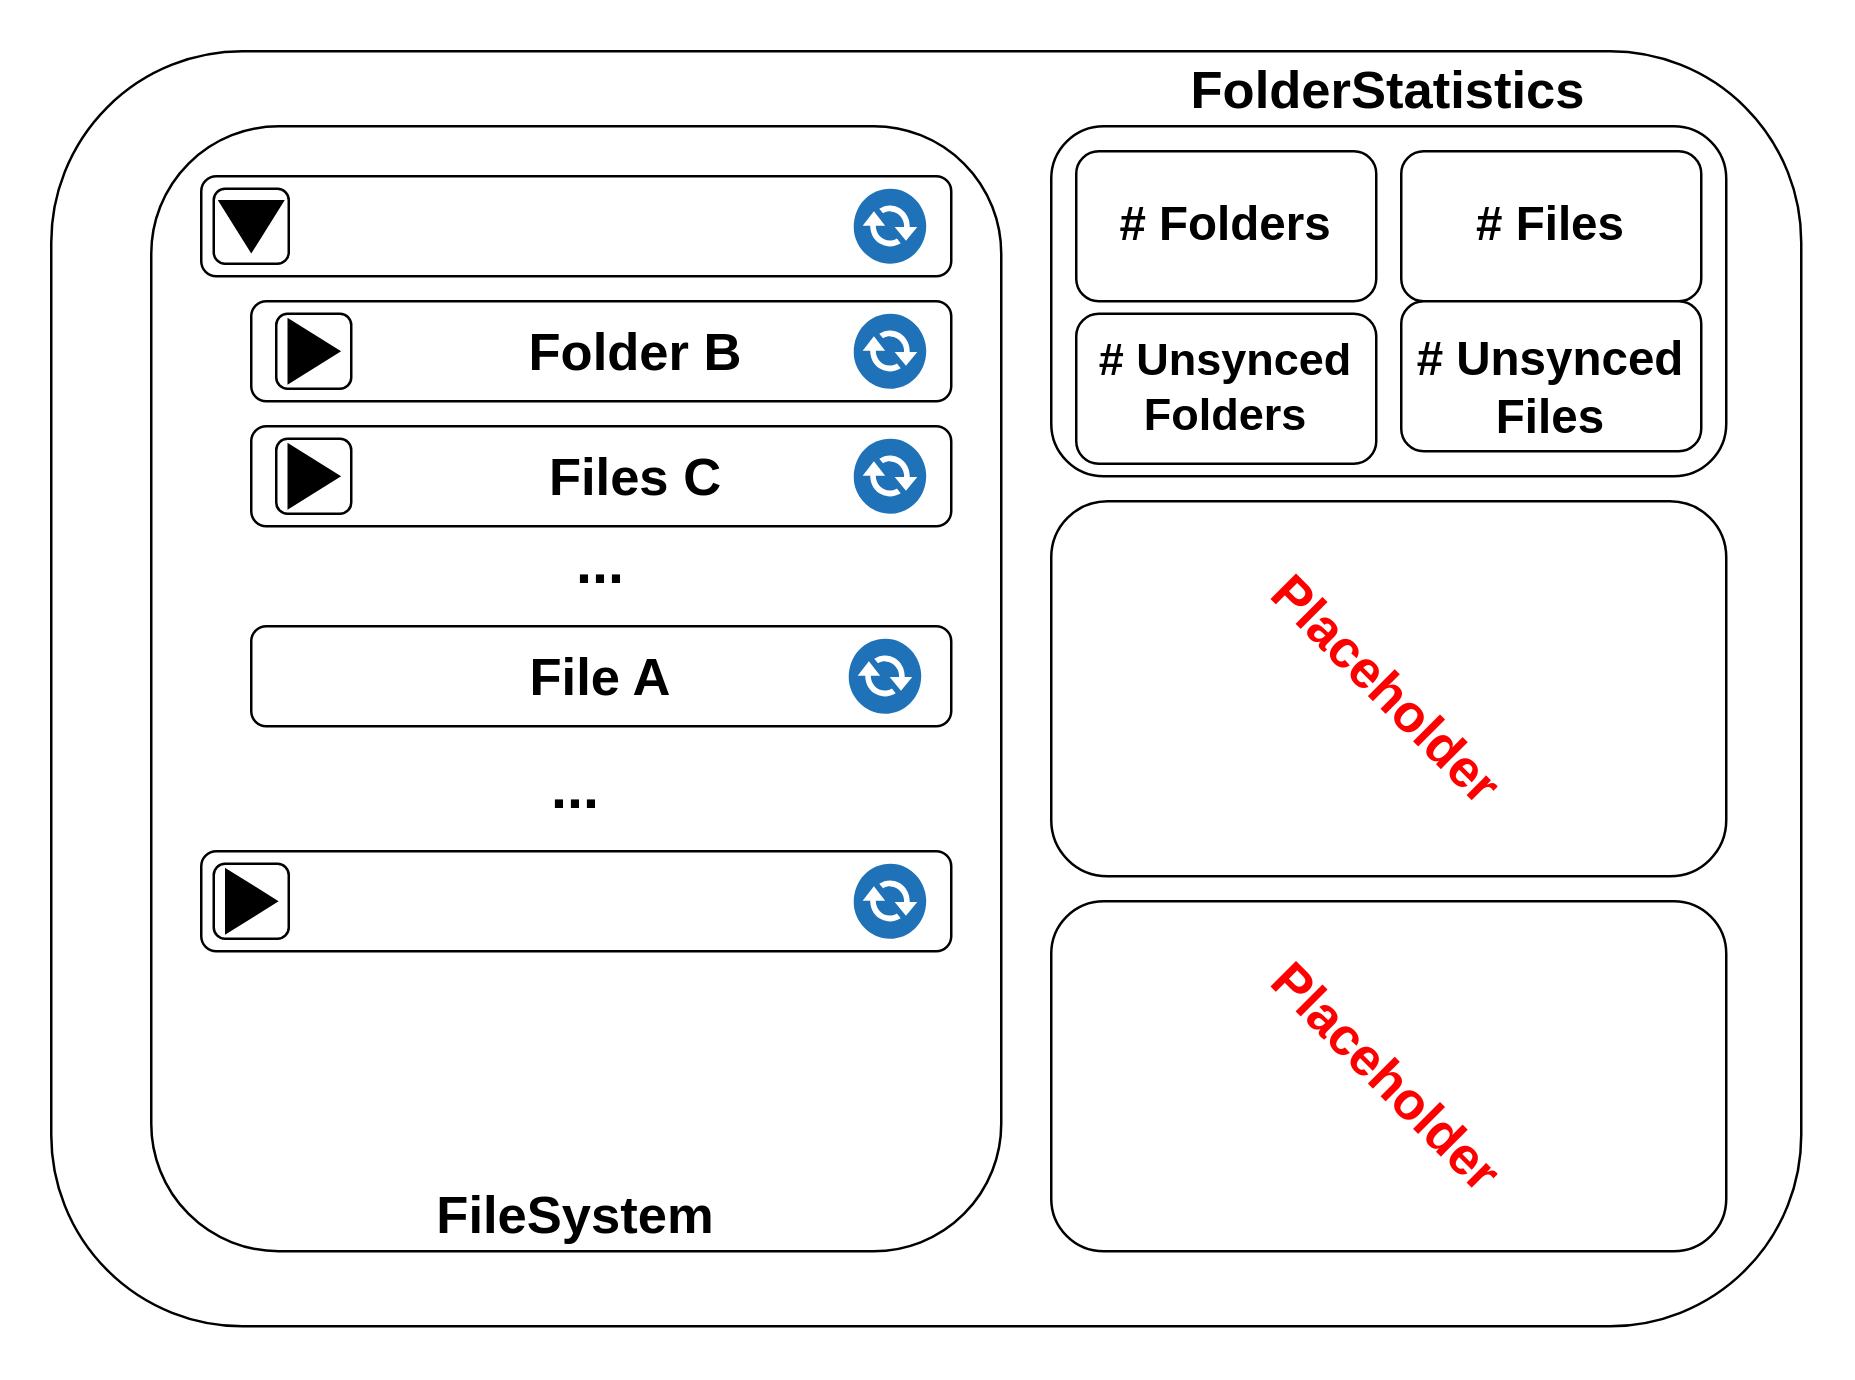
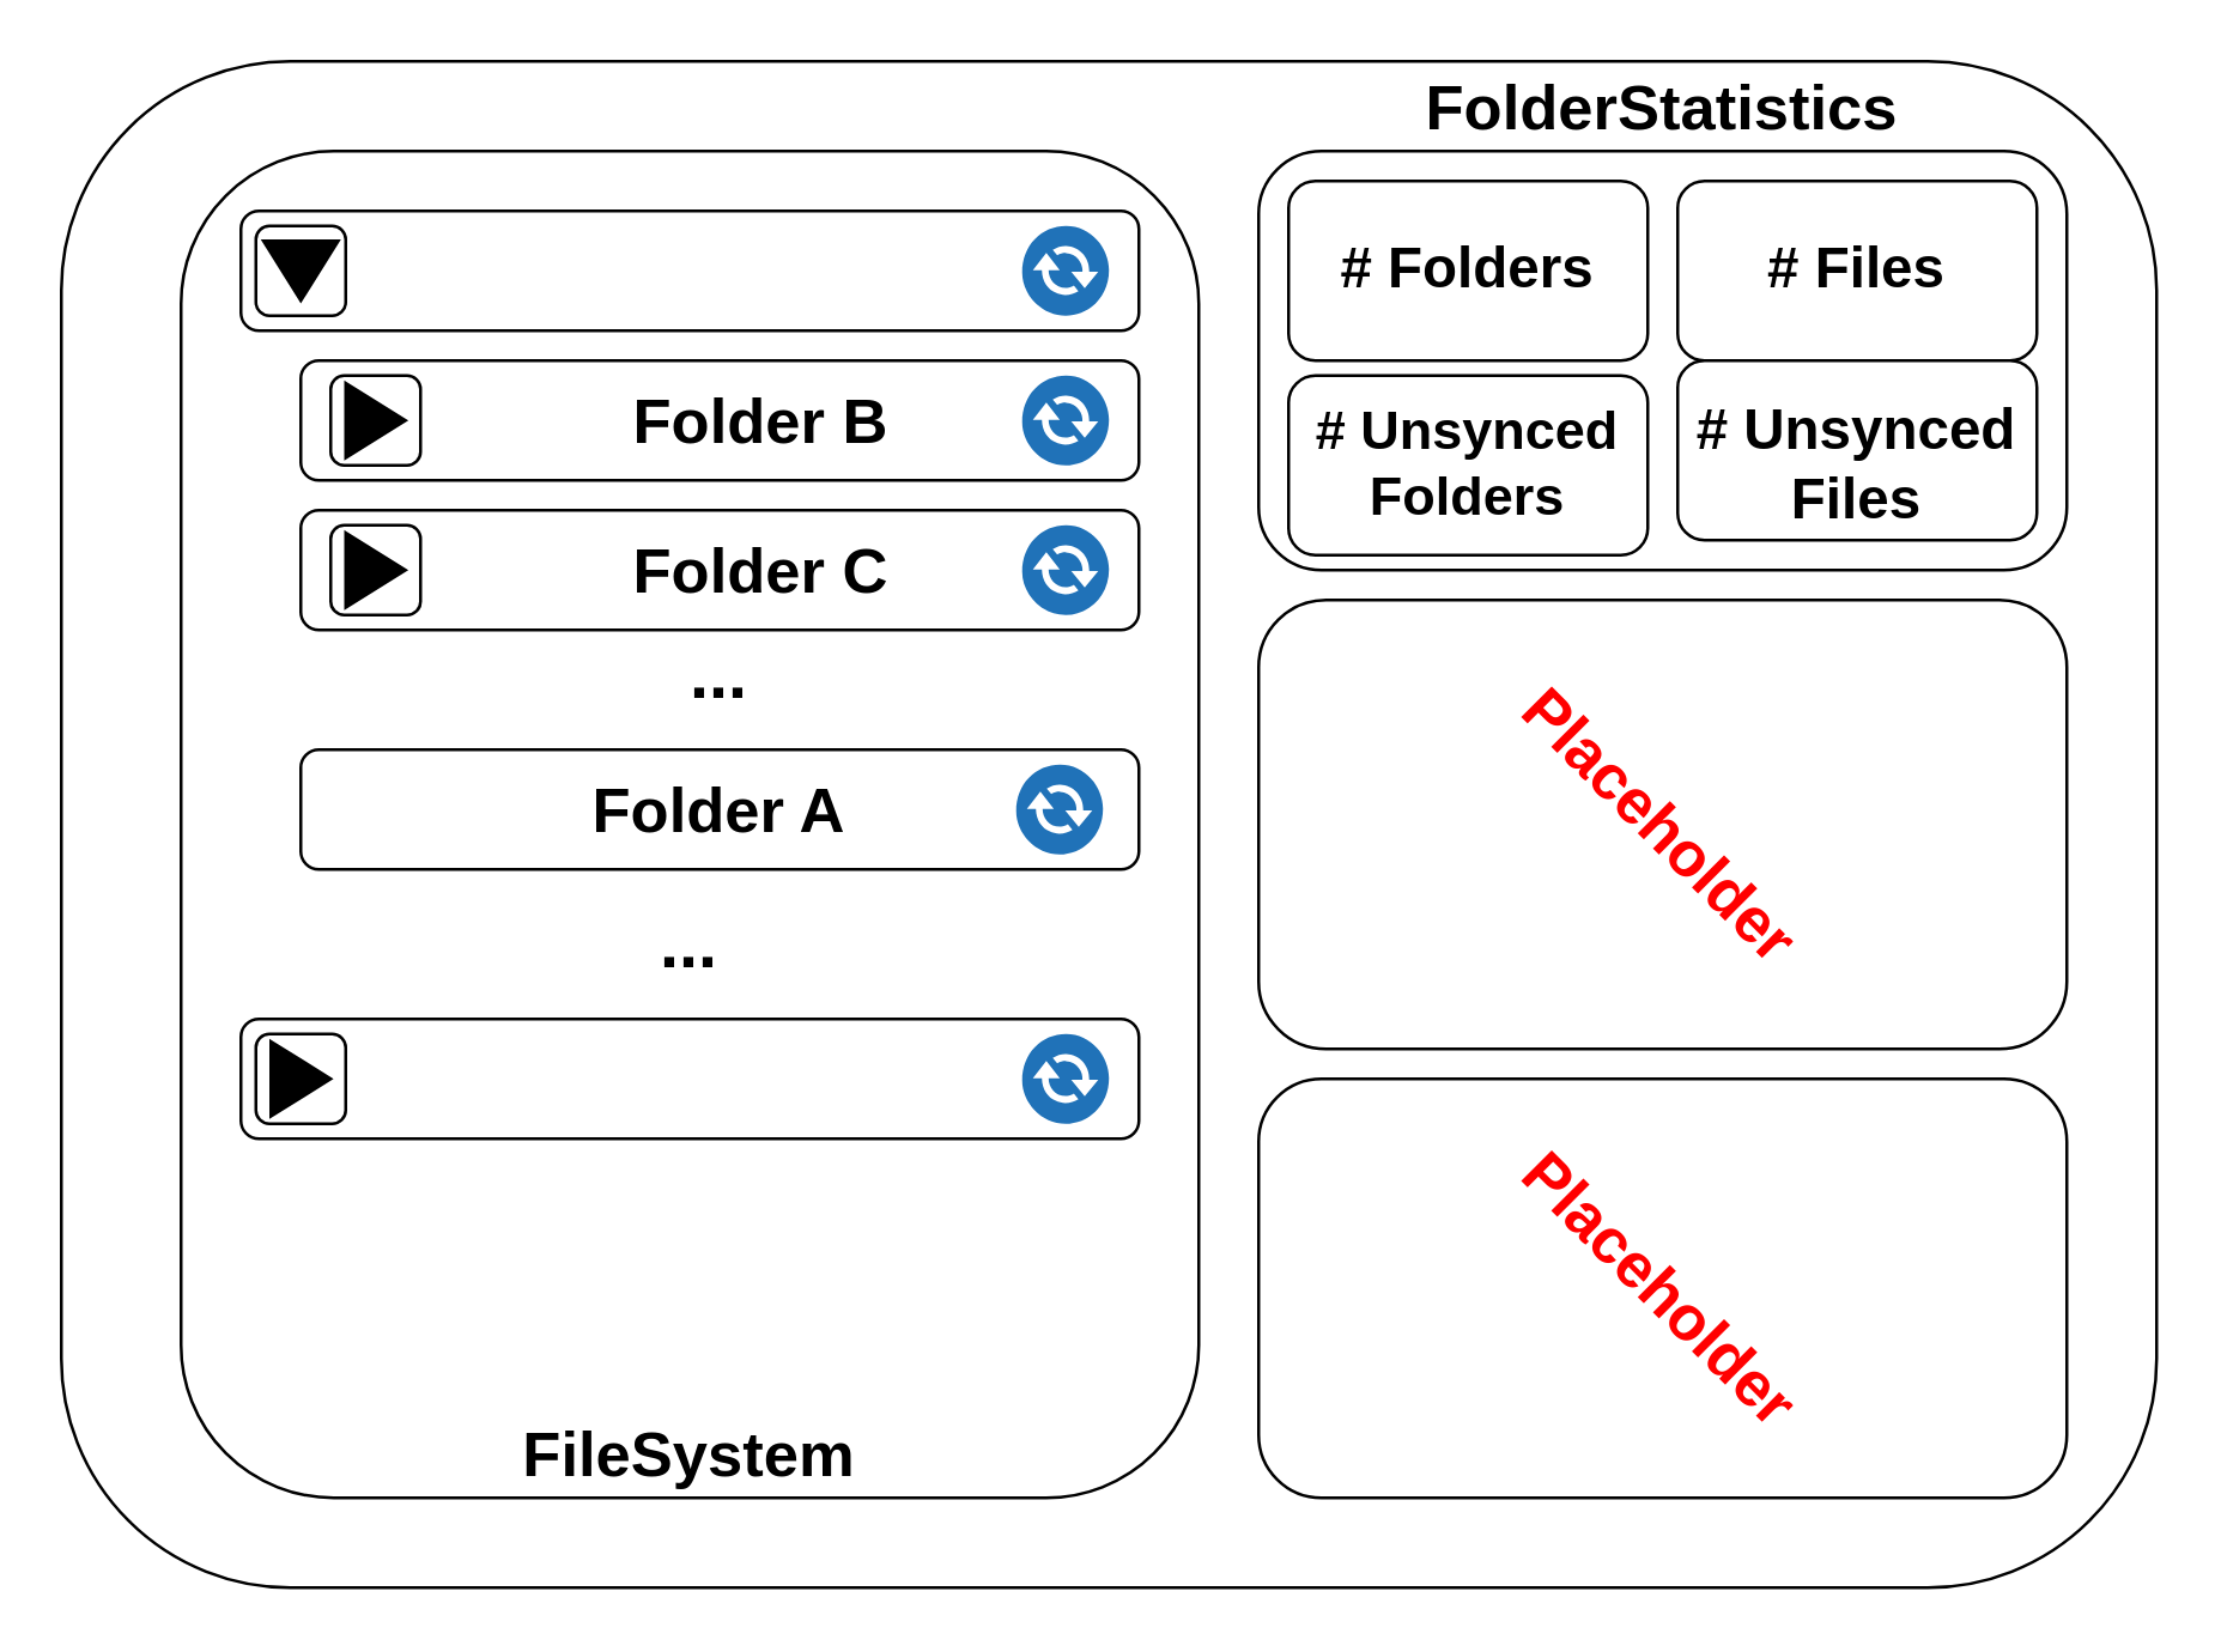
- <mxCell id="15" value="&lt;b&gt;&lt;font style=&quot;font-size: 21px;&quot;&gt;Files C&lt;/font&gt;&lt;/b&gt;" style="text;html=1;align=center;verticalAlign=middle;whiteSpace=wrap;rounded=0;" vertex="1" parent="1"><mxGeometry x="154" y="175" width="200" height="30" as="geometry" /></mxCell>
+ <mxCell id="15" value="&lt;b&gt;&lt;font style=&quot;font-size: 21px;&quot;&gt;Folder C&lt;/font&gt;&lt;/b&gt;" style="text;html=1;align=center;verticalAlign=middle;whiteSpace=wrap;rounded=0;" vertex="1" parent="1"><mxGeometry x="154" y="175" width="200" height="30" as="geometry" /></mxCell>
- <mxCell id="16" value="&lt;b&gt;&lt;font style=&quot;font-size: 21px;&quot;&gt;File A&lt;/font&gt;&lt;/b&gt;" style="text;html=1;align=center;verticalAlign=middle;whiteSpace=wrap;rounded=0;" vertex="1" parent="1"><mxGeometry x="140" y="255" width="200" height="30" as="geometry" /></mxCell>
+ <mxCell id="16" value="&lt;b&gt;&lt;font style=&quot;font-size: 21px;&quot;&gt;Folder A&lt;/font&gt;&lt;/b&gt;" style="text;html=1;align=center;verticalAlign=middle;whiteSpace=wrap;rounded=0;" vertex="1" parent="1"><mxGeometry x="140" y="255" width="200" height="30" as="geometry" /></mxCell>
